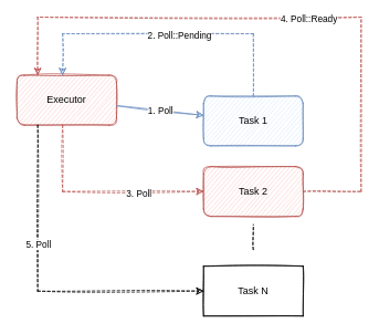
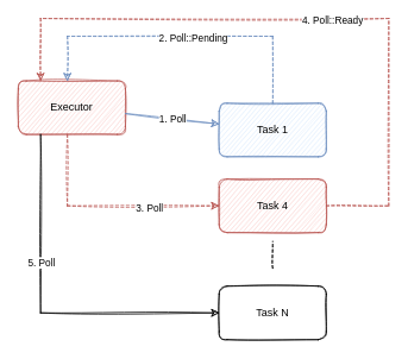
- <mxCell id="6" value="Task 2" style="rounded=1;whiteSpace=wrap;html=1;sketch=1;fillColor=#f8cecc;strokeColor=#b85450;" vertex="1" parent="1"><mxGeometry x="245" y="200" width="120" height="60" as="geometry" /></mxCell>
+ <mxCell id="6" value="Task 4" style="rounded=1;whiteSpace=wrap;html=1;sketch=1;fillColor=#f8cecc;strokeColor=#b85450;" vertex="1" parent="1"><mxGeometry x="245" y="200" width="120" height="60" as="geometry" /></mxCell>
- <mxCell id="13" value="" style="edgeStyle=segmentEdgeStyle;endArrow=classic;html=1;rounded=0;dashed=1;sketch=1;" edge="1" parent="1" source="2" target="7"><mxGeometry width="50" height="50" relative="1" as="geometry"><mxPoint x="-25" y="300" as="sourcePoint" /><mxPoint x="25" y="250" as="targetPoint" /><Array as="points"><mxPoint x="45" y="350" /></Array></mxGeometry></mxCell>
+ <mxCell id="13" value="" style="edgeStyle=segmentEdgeStyle;endArrow=classic;html=1;rounded=0;dashed=0;sketch=1;" edge="1" parent="1" source="2" target="7"><mxGeometry width="50" height="50" relative="1" as="geometry"><mxPoint x="-25" y="300" as="sourcePoint" /><mxPoint x="25" y="250" as="targetPoint" /><Array as="points"><mxPoint x="45" y="350" /></Array></mxGeometry></mxCell>
- <mxCell id="7" value="Task N" style="whiteSpace=wrap;html=1;sketch=1;rounded=0;" vertex="1" parent="1"><mxGeometry x="245" y="320" width="120" height="60" as="geometry" /></mxCell>
+ <mxCell id="7" value="Task N" style="rounded=1;whiteSpace=wrap;html=1;sketch=1;" vertex="1" parent="1"><mxGeometry x="245" y="320" width="120" height="60" as="geometry" /></mxCell>
